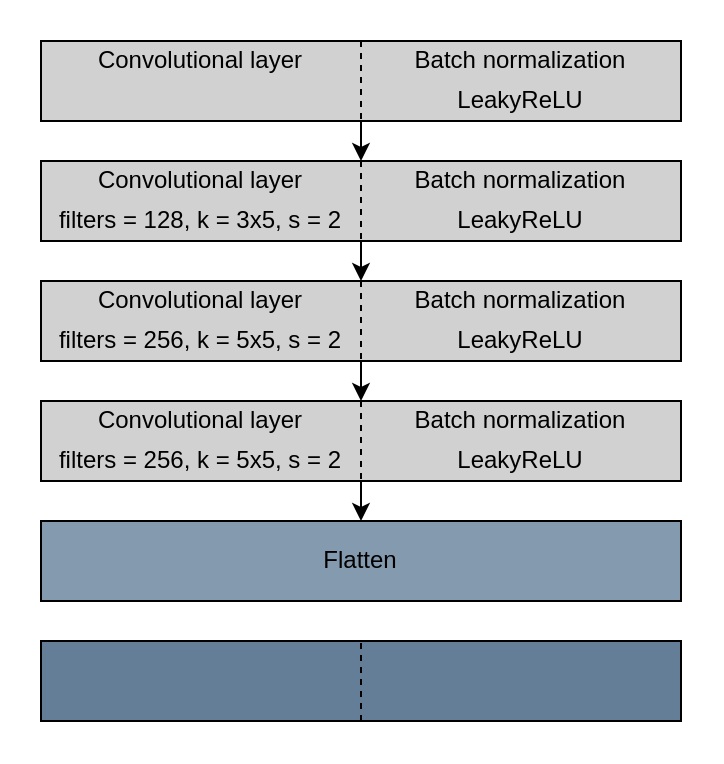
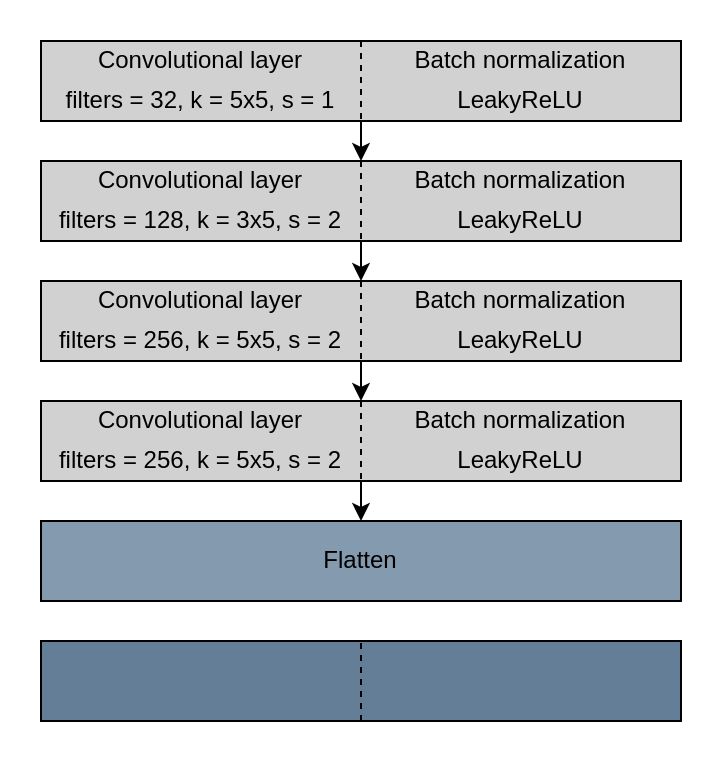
+ <mxCell id="5" value="filters = 32, k = 5x5, s = 1" style="text;html=1;strokeColor=none;fillColor=none;align=center;verticalAlign=middle;whiteSpace=wrap;rounded=0;" parent="1" vertex="1"><mxGeometry x="20" y="40" width="160" height="20" as="geometry" /></mxCell>
